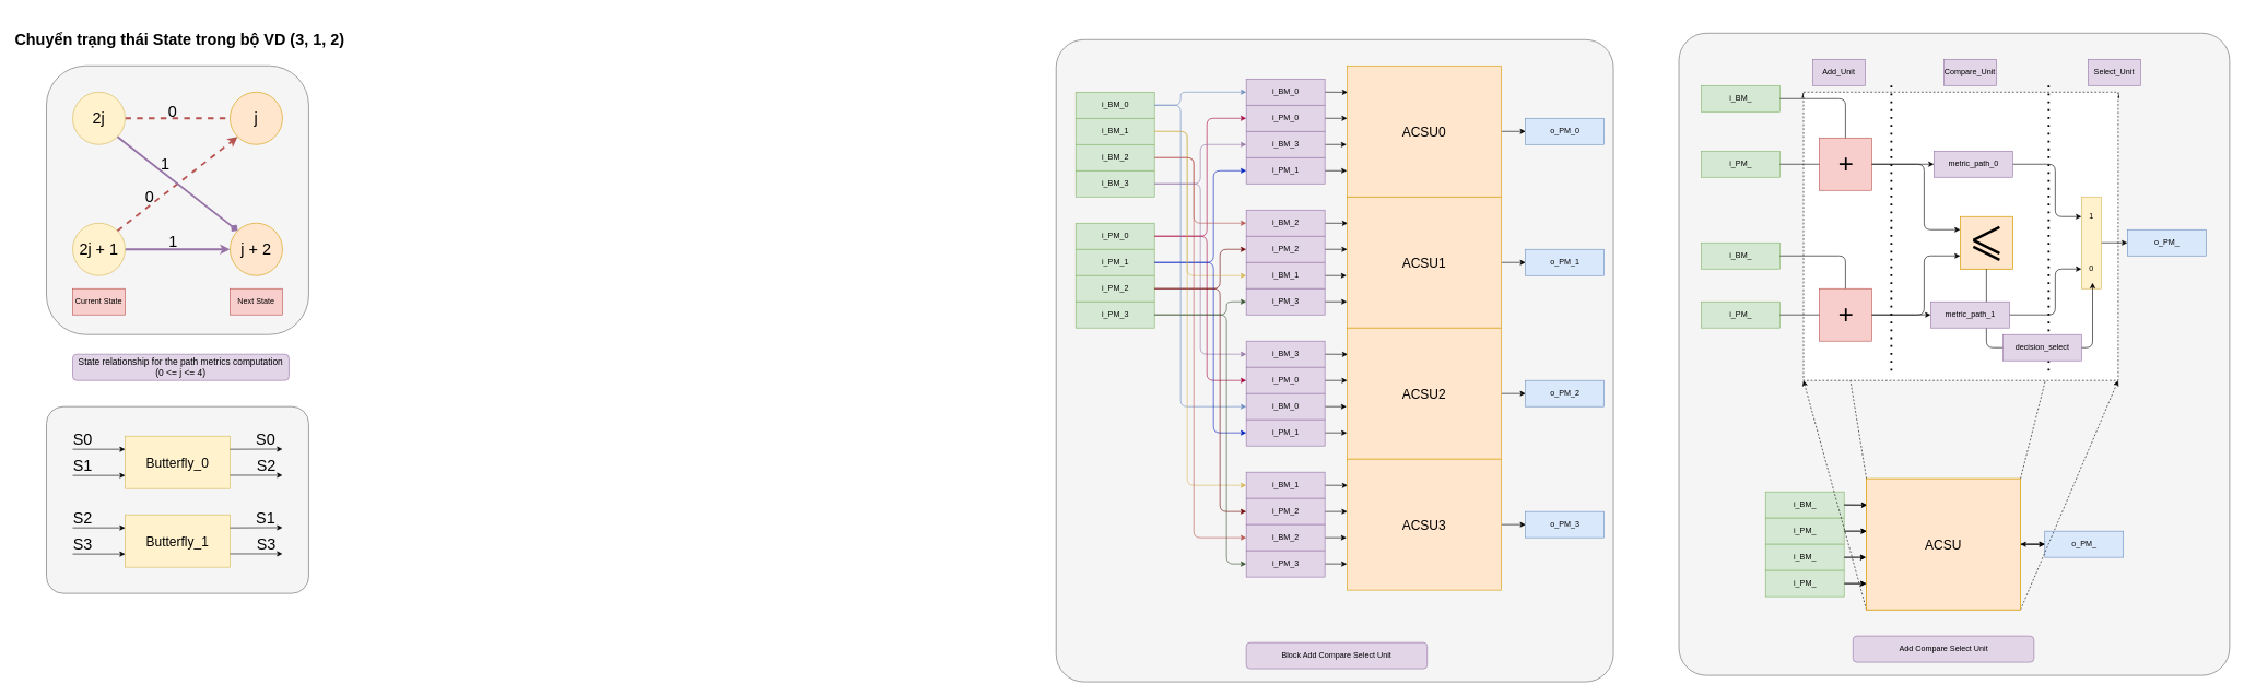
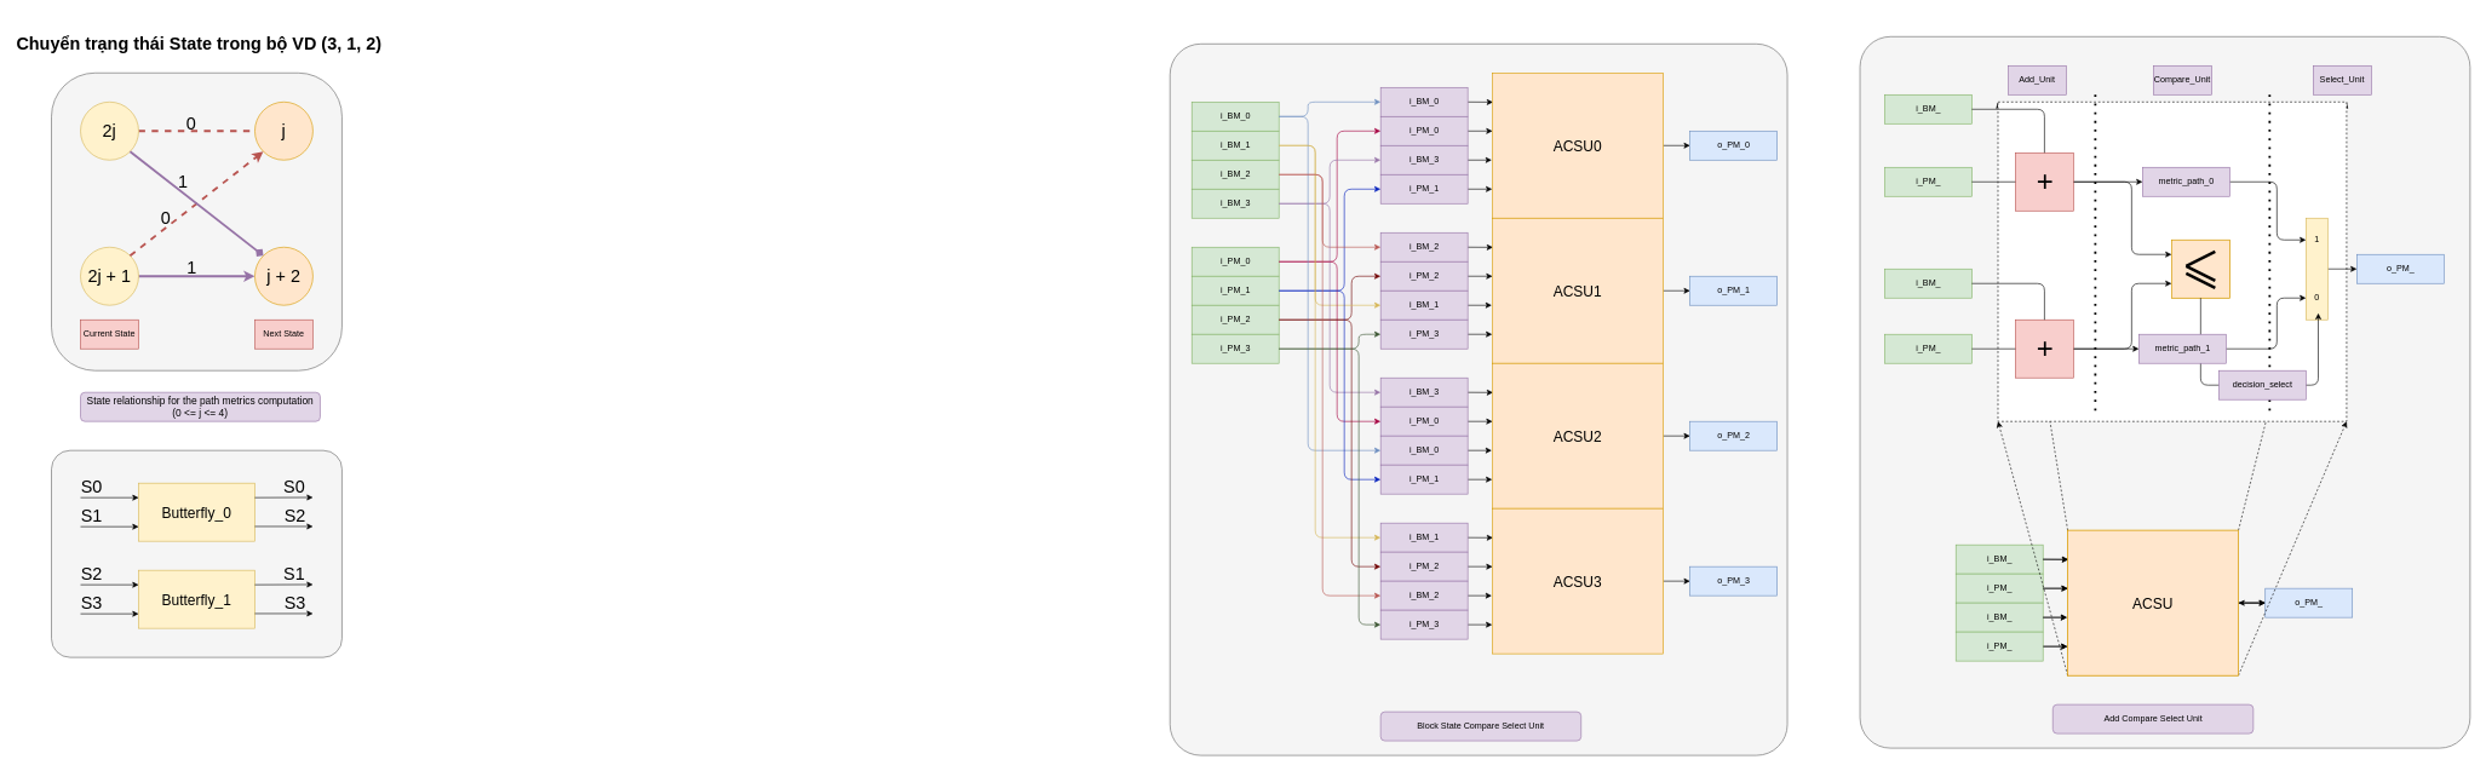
- <mxCell id="168" value="&lt;span style=&quot;color: rgb(0, 0, 0);&quot;&gt;Block Add Compare Select Unit&lt;/span&gt;" style="rounded=1;whiteSpace=wrap;html=1;fillColor=#e1d5e7;strokeColor=#9673a6;" parent="1" vertex="1"><mxGeometry x="1900" y="980" width="276" height="40" as="geometry" /></mxCell>
+ <mxCell id="168" value="&lt;span style=&quot;color: rgb(0, 0, 0);&quot;&gt;Block State Compare Select Unit&lt;/span&gt;" style="rounded=1;whiteSpace=wrap;html=1;fillColor=#e1d5e7;strokeColor=#9673a6;" parent="1" vertex="1"><mxGeometry x="1900" y="980" width="276" height="40" as="geometry" /></mxCell>
